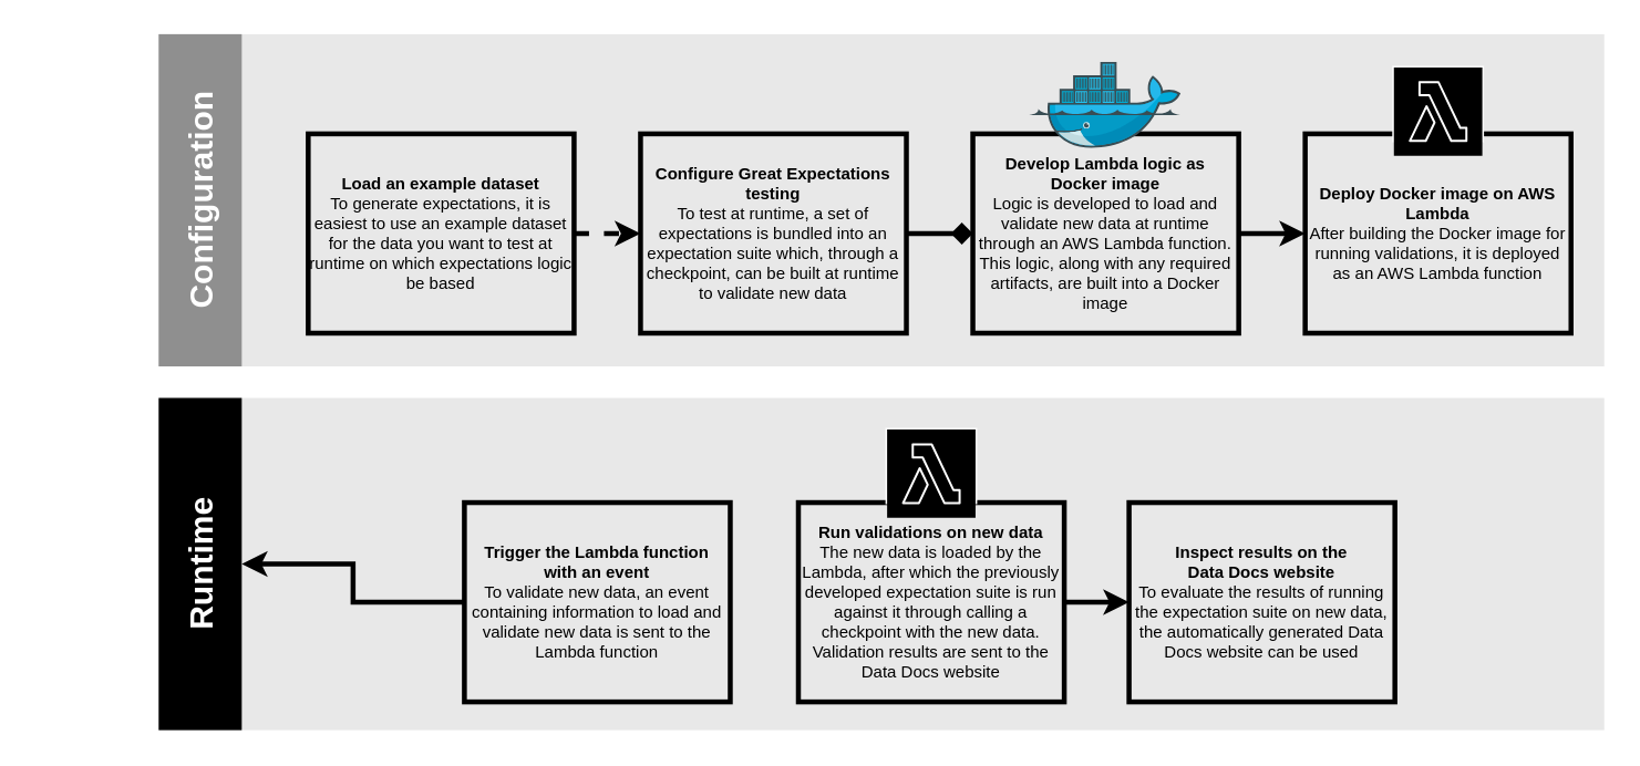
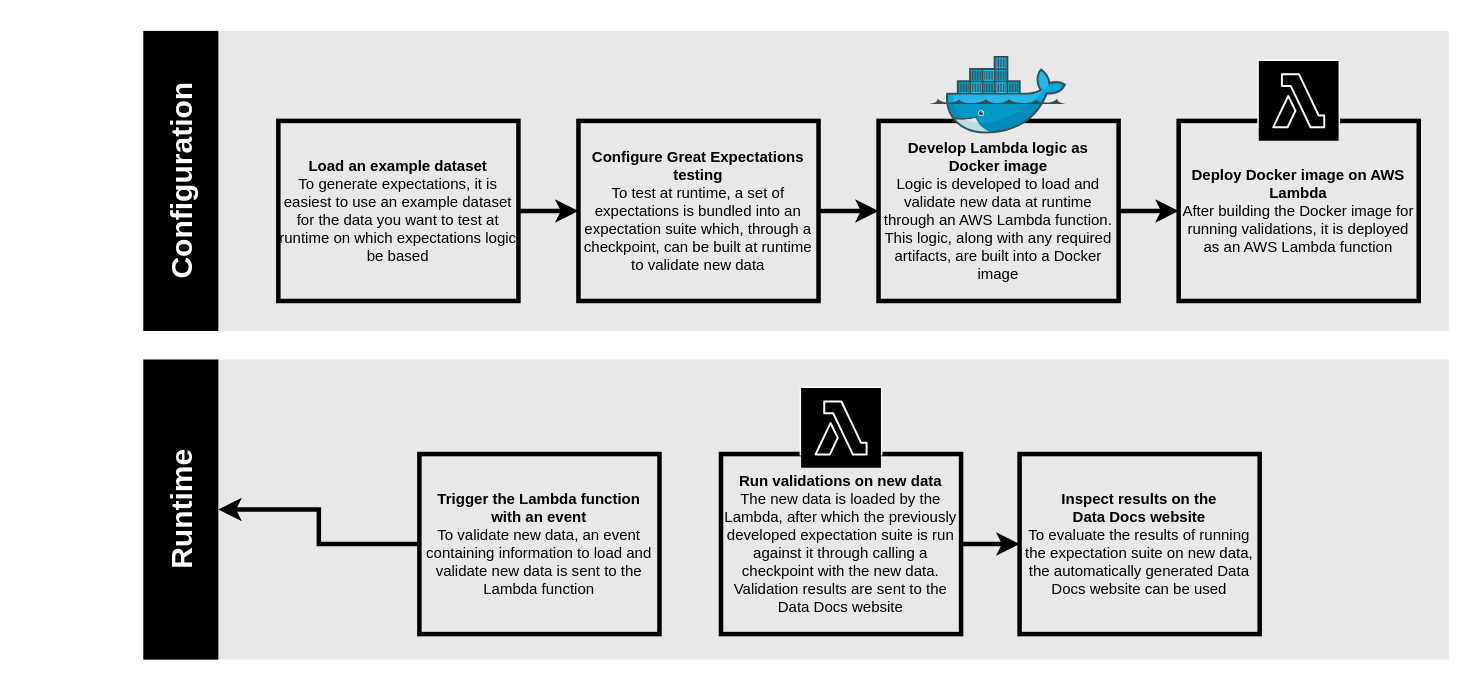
- <mxCell id="22" value="Configuration" style="rounded=0;whiteSpace=wrap;html=1;fillColor=#8F8F8F;strokeColor=none;direction=south;rotation=-90;fontColor=#FFFFFF;fontStyle=1;fontSize=20;" parent="1" vertex="1"><mxGeometry x="20" y="95" width="200" height="50" as="geometry" /></mxCell>
+ <mxCell id="22" value="Configuration" style="rounded=0;whiteSpace=wrap;html=1;fillColor=#000000;strokeColor=none;direction=south;rotation=-90;fontColor=#FFFFFF;fontStyle=1;fontSize=20;" parent="1" vertex="1"><mxGeometry x="20" y="95" width="200" height="50" as="geometry" /></mxCell>
- <mxCell id="5" style="edgeStyle=orthogonalEdgeStyle;rounded=0;orthogonalLoop=1;jettySize=auto;html=1;entryX=0;entryY=0.5;entryDx=0;entryDy=0;fontSize=20;fontColor=#FFFFFF;strokeWidth=3;dashed=1;" parent="1" source="6" target="9" edge="1"><mxGeometry relative="1" as="geometry" /></mxCell>
+ <mxCell id="5" style="edgeStyle=orthogonalEdgeStyle;rounded=0;orthogonalLoop=1;jettySize=auto;html=1;entryX=0;entryY=0.5;entryDx=0;entryDy=0;fontSize=20;fontColor=#FFFFFF;strokeWidth=3;" parent="1" source="6" target="9" edge="1"><mxGeometry relative="1" as="geometry" /></mxCell>
- <mxCell id="8" style="edgeStyle=orthogonalEdgeStyle;rounded=0;orthogonalLoop=1;jettySize=auto;html=1;entryX=0;entryY=0.5;entryDx=0;entryDy=0;fontSize=20;fontColor=#FFFFFF;strokeWidth=3;endArrow=diamond;" parent="1" source="9" target="12" edge="1"><mxGeometry relative="1" as="geometry" /></mxCell>
+ <mxCell id="8" style="edgeStyle=orthogonalEdgeStyle;rounded=0;orthogonalLoop=1;jettySize=auto;html=1;entryX=0;entryY=0.5;entryDx=0;entryDy=0;fontSize=20;fontColor=#FFFFFF;strokeWidth=3;" parent="1" source="9" target="12" edge="1"><mxGeometry relative="1" as="geometry" /></mxCell>
